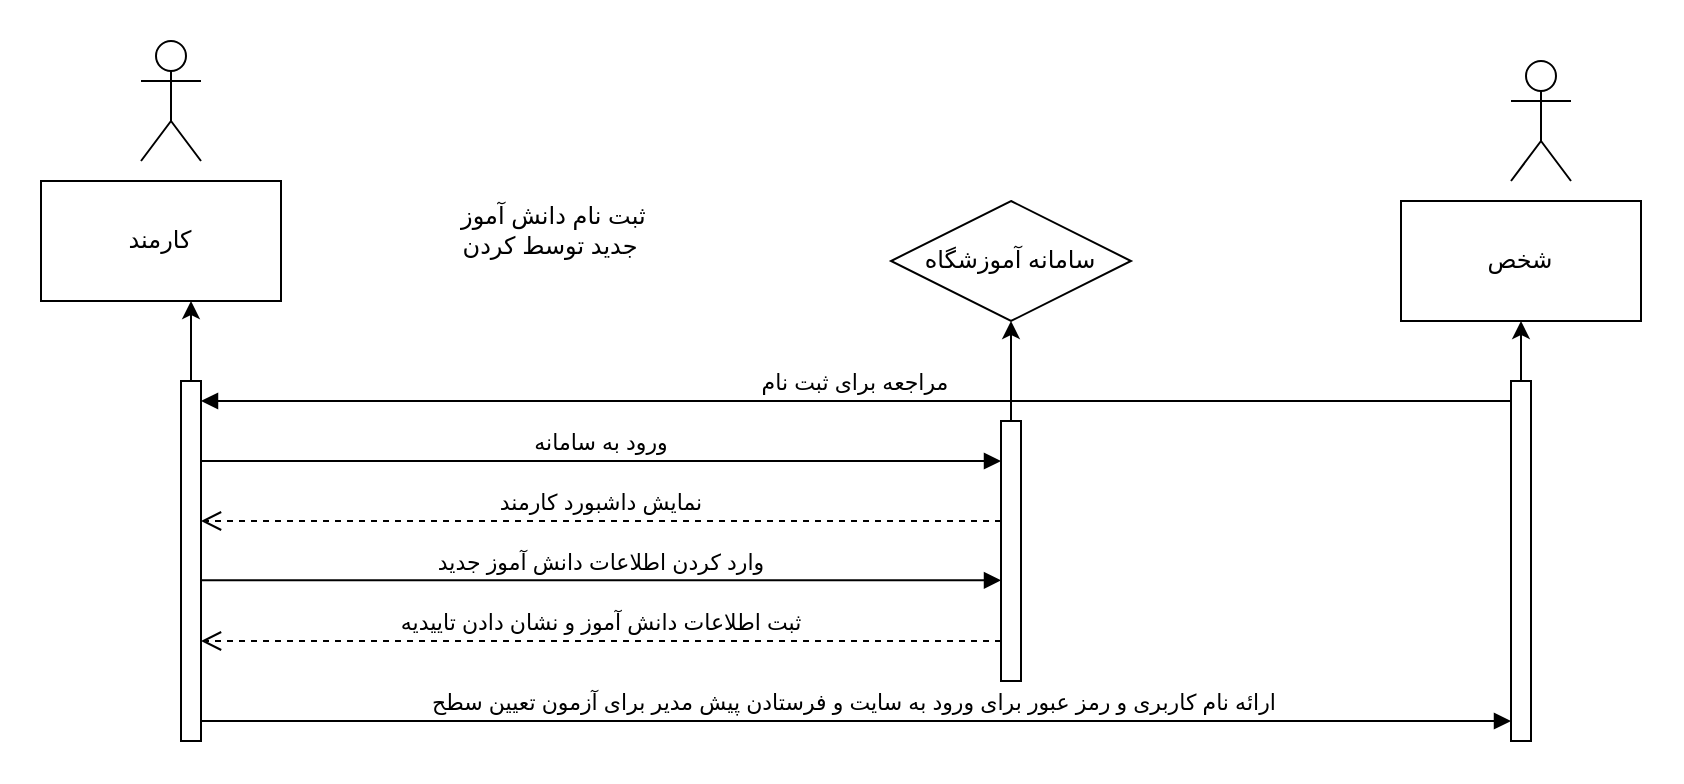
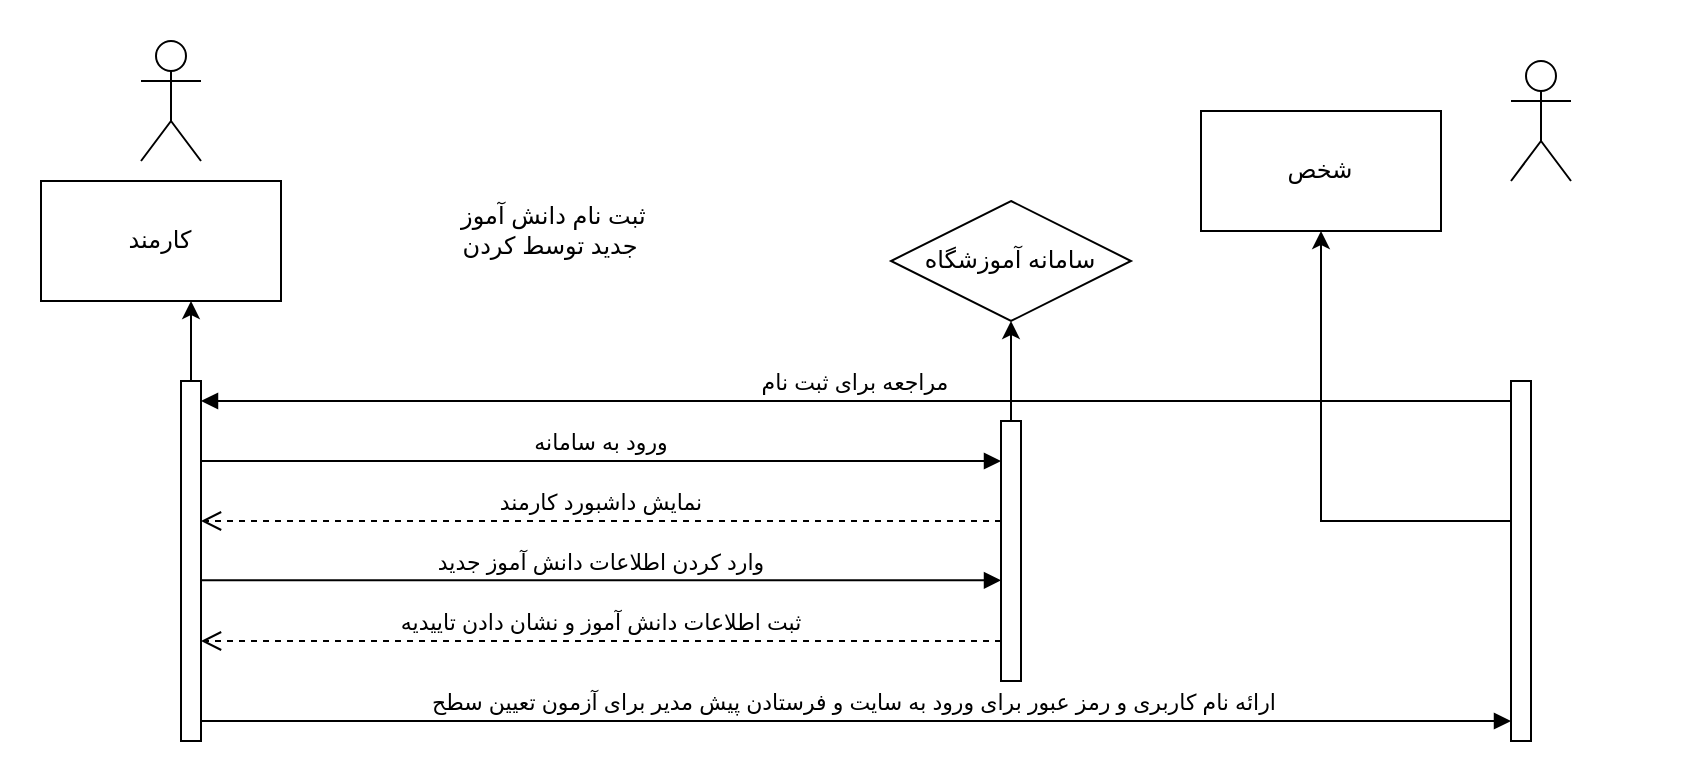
- <mxCell id="15" value="شخص" style="whiteSpace=wrap;html=1;" vertex="1" parent="1"><mxGeometry x="700" y="100" width="120" height="60" as="geometry" /></mxCell>
+ <mxCell id="15" value="شخص" style="whiteSpace=wrap;html=1;" vertex="1" parent="1"><mxGeometry x="600" y="55" width="120" height="60" as="geometry" /></mxCell>
